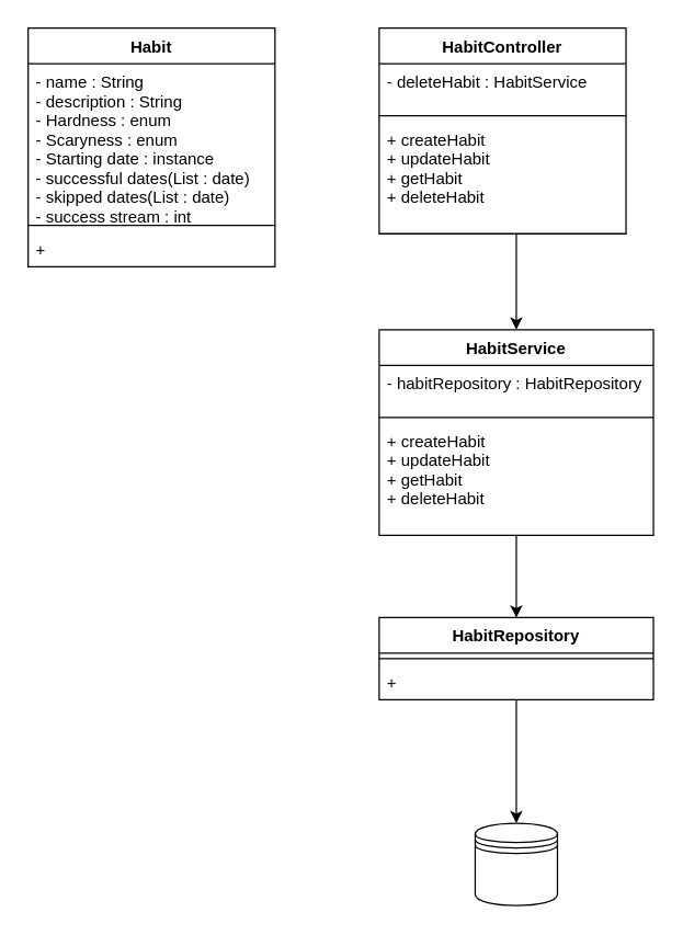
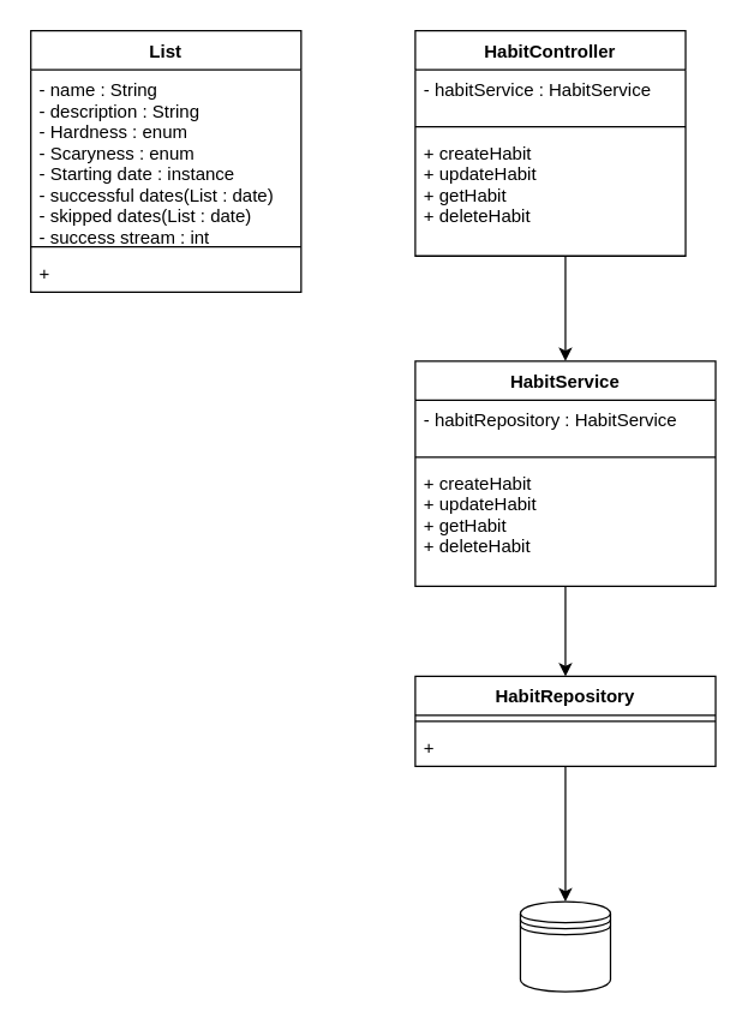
- <mxCell id="2" value="Habit" style="swimlane;fontStyle=1;align=center;verticalAlign=top;childLayout=stackLayout;horizontal=1;startSize=26;horizontalStack=0;resizeParent=1;resizeParentMax=0;resizeLast=0;collapsible=1;marginBottom=0;fillColor=none;" vertex="1" parent="1"><mxGeometry x="20" y="20" width="180" height="174" as="geometry" /></mxCell>
+ <mxCell id="2" value="List" style="swimlane;fontStyle=1;align=center;verticalAlign=top;childLayout=stackLayout;horizontal=1;startSize=26;horizontalStack=0;resizeParent=1;resizeParentMax=0;resizeLast=0;collapsible=1;marginBottom=0;fillColor=none;" vertex="1" parent="1"><mxGeometry x="20" y="20" width="180" height="174" as="geometry" /></mxCell>
- <mxCell id="7" value="- deleteHabit : HabitService" style="text;strokeColor=none;fillColor=none;align=left;verticalAlign=top;spacingLeft=4;spacingRight=4;overflow=hidden;rotatable=0;points=[[0,0.5],[1,0.5]];portConstraint=eastwest;" vertex="1" parent="6"><mxGeometry y="26" width="180" height="34" as="geometry" /></mxCell>
+ <mxCell id="7" value="- habitService : HabitService" style="text;strokeColor=none;fillColor=none;align=left;verticalAlign=top;spacingLeft=4;spacingRight=4;overflow=hidden;rotatable=0;points=[[0,0.5],[1,0.5]];portConstraint=eastwest;" vertex="1" parent="6"><mxGeometry y="26" width="180" height="34" as="geometry" /></mxCell>
- <mxCell id="11" value="- habitRepository : HabitRepository" style="text;strokeColor=none;fillColor=none;align=left;verticalAlign=top;spacingLeft=4;spacingRight=4;overflow=hidden;rotatable=0;points=[[0,0.5],[1,0.5]];portConstraint=eastwest;" vertex="1" parent="10"><mxGeometry y="26" width="200" height="34" as="geometry" /></mxCell>
+ <mxCell id="11" value="- habitRepository : HabitService" style="text;strokeColor=none;fillColor=none;align=left;verticalAlign=top;spacingLeft=4;spacingRight=4;overflow=hidden;rotatable=0;points=[[0,0.5],[1,0.5]];portConstraint=eastwest;" vertex="1" parent="10"><mxGeometry y="26" width="200" height="34" as="geometry" /></mxCell>
